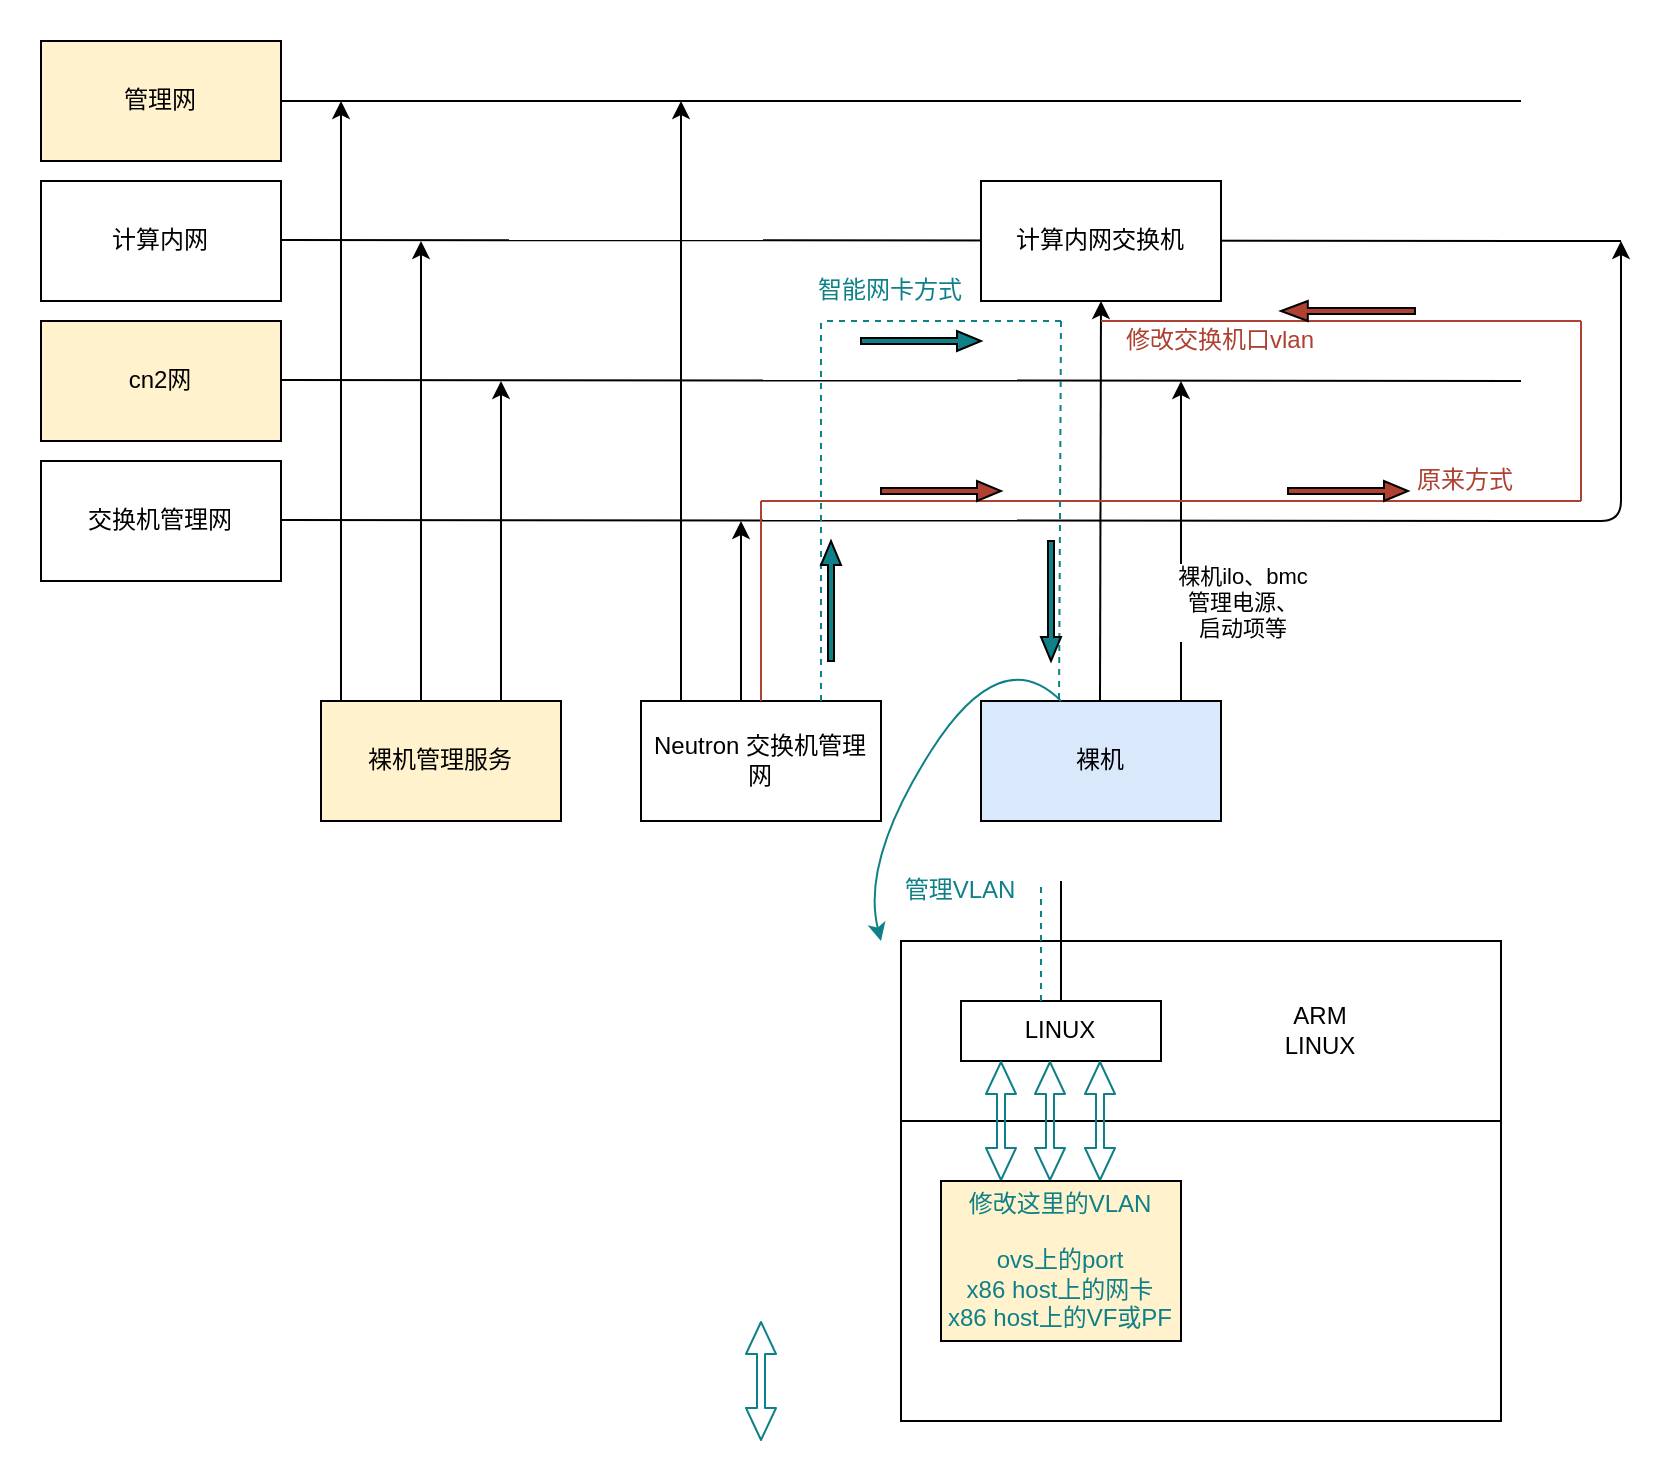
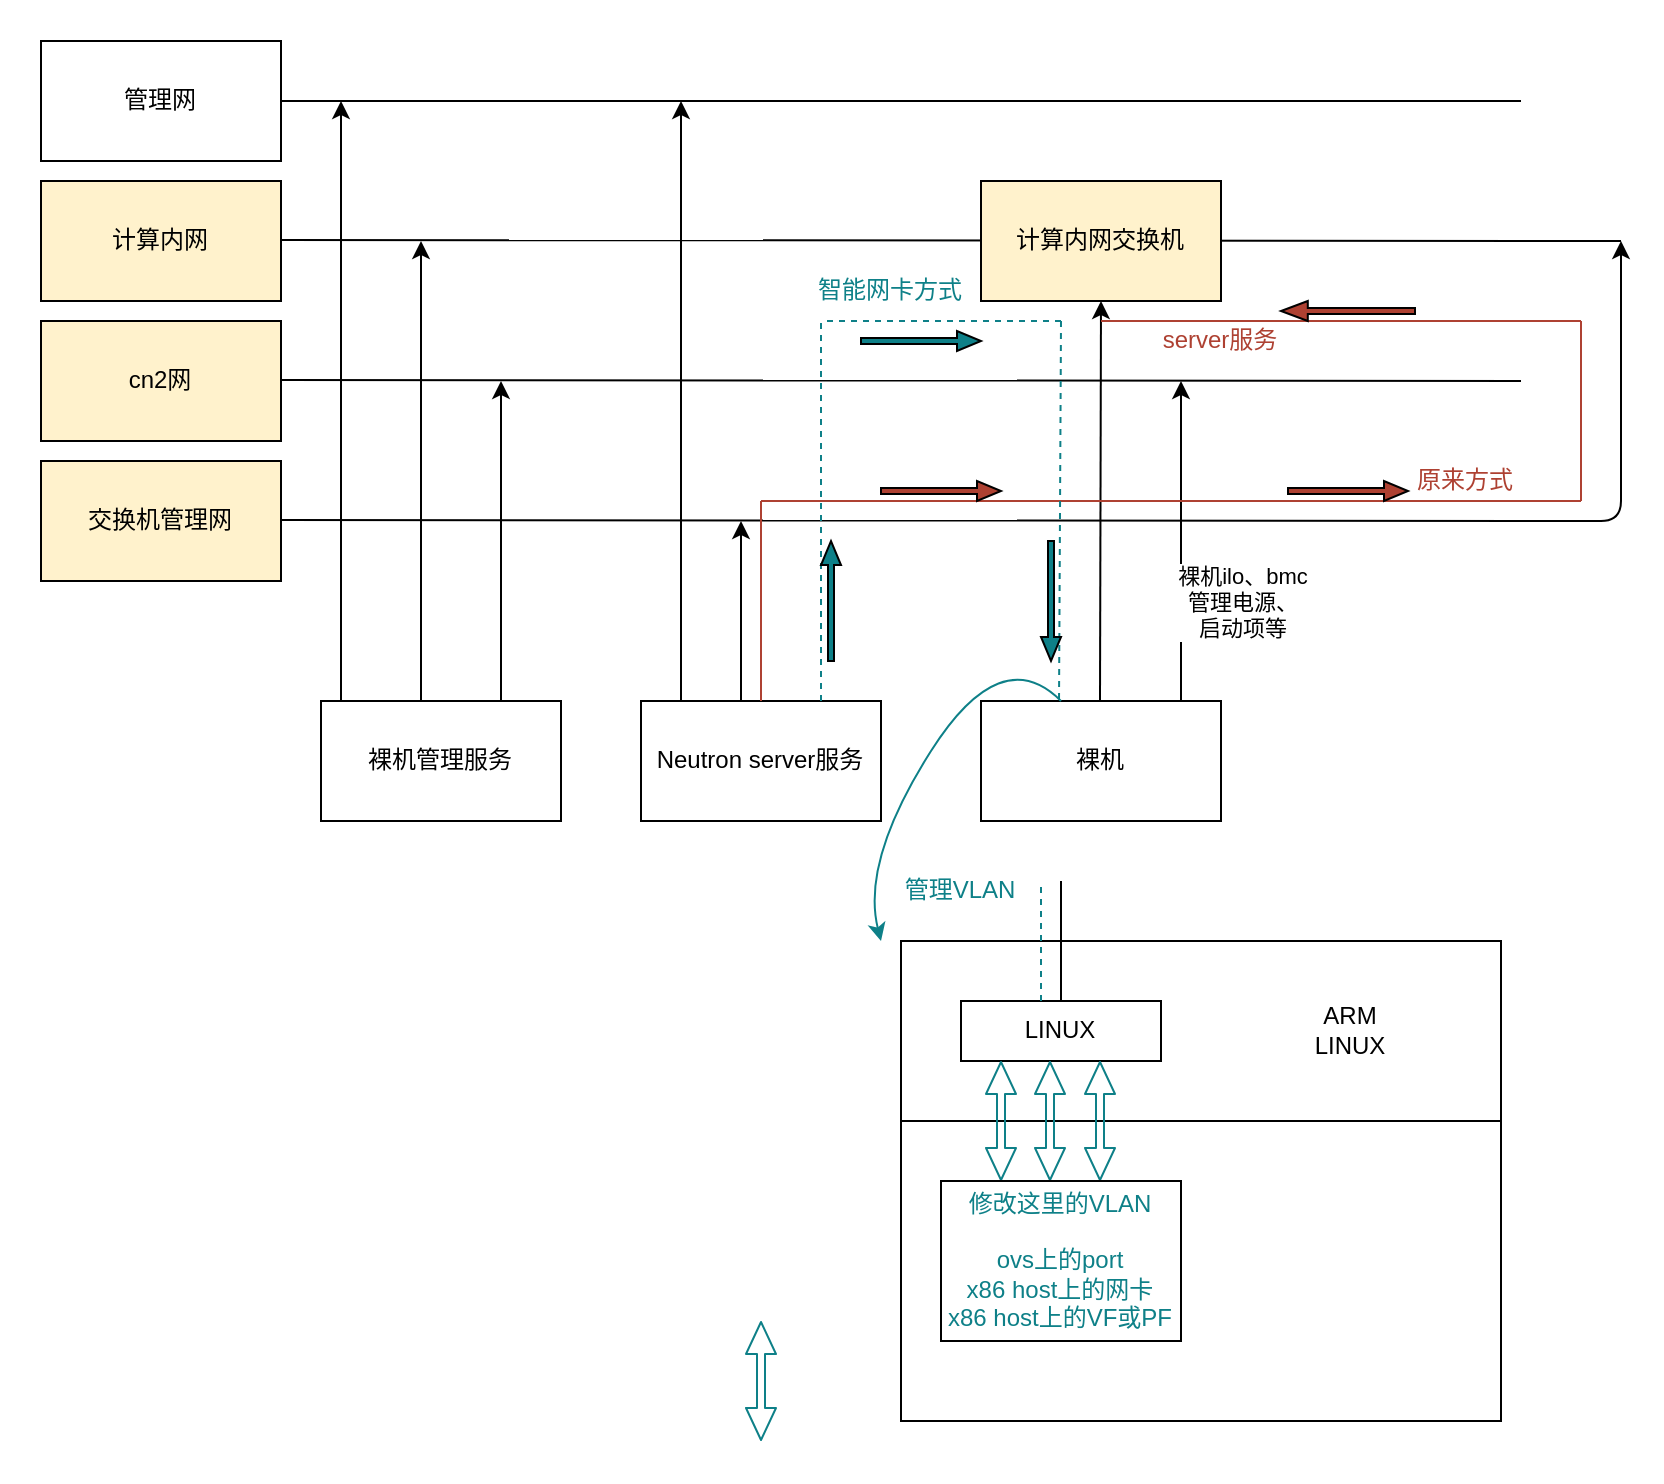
- <mxCell id="2" value="管理网" style="rounded=0;whiteSpace=wrap;html=1;fillColor=#fff2cc;" vertex="1" parent="1"><mxGeometry x="20" y="20" width="120" height="60" as="geometry" /></mxCell>
+ <mxCell id="2" value="管理网" style="rounded=0;whiteSpace=wrap;html=1;" vertex="1" parent="1"><mxGeometry x="20" y="20" width="120" height="60" as="geometry" /></mxCell>
- <mxCell id="3" value="计算内网" style="rounded=0;whiteSpace=wrap;html=1;" vertex="1" parent="1"><mxGeometry x="20" y="90" width="120" height="60" as="geometry" /></mxCell>
+ <mxCell id="3" value="计算内网" style="rounded=0;whiteSpace=wrap;html=1;fillColor=#fff2cc;" vertex="1" parent="1"><mxGeometry x="20" y="90" width="120" height="60" as="geometry" /></mxCell>
- <mxCell id="19" value="计算内网交换机" style="rounded=0;whiteSpace=wrap;html=1;" vertex="1" parent="1"><mxGeometry x="490" y="90" width="120" height="60" as="geometry" /></mxCell>
+ <mxCell id="19" value="计算内网交换机" style="rounded=0;whiteSpace=wrap;html=1;fillColor=#fff2cc;" vertex="1" parent="1"><mxGeometry x="490" y="90" width="120" height="60" as="geometry" /></mxCell>
- <mxCell id="30" value="&lt;font color=&quot;#ae4132&quot;&gt;修改交换机口vlan&lt;/font&gt;" style="text;html=1;strokeColor=none;fillColor=none;align=center;verticalAlign=middle;whiteSpace=wrap;rounded=0;" vertex="1" parent="1"><mxGeometry x="560" y="160" width="100" height="20" as="geometry" /></mxCell>
+ <mxCell id="30" value="&lt;font color=&quot;#ae4132&quot;&gt;server服务&lt;/font&gt;" style="text;html=1;strokeColor=none;fillColor=none;align=center;verticalAlign=middle;whiteSpace=wrap;rounded=0;" vertex="1" parent="1"><mxGeometry x="560" y="160" width="100" height="20" as="geometry" /></mxCell>
- <mxCell id="5" value="交换机管理网" style="rounded=0;whiteSpace=wrap;html=1;" vertex="1" parent="1"><mxGeometry x="20" y="230" width="120" height="60" as="geometry" /></mxCell>
+ <mxCell id="5" value="交换机管理网" style="rounded=0;whiteSpace=wrap;html=1;fillColor=#fff2cc;" vertex="1" parent="1"><mxGeometry x="20" y="230" width="120" height="60" as="geometry" /></mxCell>
- <mxCell id="10" value="裸机管理服务" style="rounded=0;whiteSpace=wrap;html=1;fillColor=#fff2cc;" vertex="1" parent="1"><mxGeometry x="160" y="350" width="120" height="60" as="geometry" /></mxCell>
+ <mxCell id="10" value="裸机管理服务" style="rounded=0;whiteSpace=wrap;html=1;" vertex="1" parent="1"><mxGeometry x="160" y="350" width="120" height="60" as="geometry" /></mxCell>
- <mxCell id="11" value="Neutron 交换机管理网" style="rounded=0;whiteSpace=wrap;html=1;" vertex="1" parent="1"><mxGeometry x="320" y="350" width="120" height="60" as="geometry" /></mxCell>
+ <mxCell id="11" value="Neutron server服务" style="rounded=0;whiteSpace=wrap;html=1;" vertex="1" parent="1"><mxGeometry x="320" y="350" width="120" height="60" as="geometry" /></mxCell>
- <mxCell id="12" value="裸机" style="rounded=0;whiteSpace=wrap;html=1;fillColor=#dae8fc;" vertex="1" parent="1"><mxGeometry x="490" y="350" width="120" height="60" as="geometry" /></mxCell>
+ <mxCell id="12" value="裸机" style="rounded=0;whiteSpace=wrap;html=1;" vertex="1" parent="1"><mxGeometry x="490" y="350" width="120" height="60" as="geometry" /></mxCell>
- <mxCell id="51" value="ARM &lt;br&gt;LINUX" style="text;html=1;strokeColor=none;fillColor=none;align=center;verticalAlign=middle;whiteSpace=wrap;rounded=0;" vertex="1" parent="1"><mxGeometry x="620" y="505" width="80" height="20" as="geometry" /></mxCell>
+ <mxCell id="51" value="ARM &lt;br&gt;LINUX" style="text;html=1;strokeColor=none;fillColor=none;align=center;verticalAlign=middle;whiteSpace=wrap;rounded=0;" vertex="1" parent="1"><mxGeometry x="635" y="505" width="80" height="20" as="geometry" /></mxCell>
- <mxCell id="50" value="&lt;span style=&quot;color: rgb(14 , 128 , 136)&quot;&gt;修改这里的VLAN&lt;/span&gt;&lt;br style=&quot;color: rgb(14 , 128 , 136)&quot;&gt;&lt;br style=&quot;color: rgb(14 , 128 , 136)&quot;&gt;&lt;span style=&quot;color: rgb(14 , 128 , 136)&quot;&gt;ovs上的port&lt;/span&gt;&lt;br style=&quot;color: rgb(14 , 128 , 136)&quot;&gt;&lt;span style=&quot;color: rgb(14 , 128 , 136)&quot;&gt;x86 host上的网卡&lt;/span&gt;&lt;br style=&quot;color: rgb(14 , 128 , 136)&quot;&gt;&lt;span style=&quot;color: rgb(14 , 128 , 136)&quot;&gt;x86 host上的VF或PF&lt;/span&gt;" style="rounded=0;whiteSpace=wrap;html=1;fillColor=#fff2cc;" vertex="1" parent="1"><mxGeometry x="470" y="590" width="120" height="80" as="geometry" /></mxCell>
+ <mxCell id="50" value="&lt;span style=&quot;color: rgb(14 , 128 , 136)&quot;&gt;修改这里的VLAN&lt;/span&gt;&lt;br style=&quot;color: rgb(14 , 128 , 136)&quot;&gt;&lt;br style=&quot;color: rgb(14 , 128 , 136)&quot;&gt;&lt;span style=&quot;color: rgb(14 , 128 , 136)&quot;&gt;ovs上的port&lt;/span&gt;&lt;br style=&quot;color: rgb(14 , 128 , 136)&quot;&gt;&lt;span style=&quot;color: rgb(14 , 128 , 136)&quot;&gt;x86 host上的网卡&lt;/span&gt;&lt;br style=&quot;color: rgb(14 , 128 , 136)&quot;&gt;&lt;span style=&quot;color: rgb(14 , 128 , 136)&quot;&gt;x86 host上的VF或PF&lt;/span&gt;" style="rounded=0;whiteSpace=wrap;html=1;fillColor=#FFFFFF;" vertex="1" parent="1"><mxGeometry x="470" y="590" width="120" height="80" as="geometry" /></mxCell>
